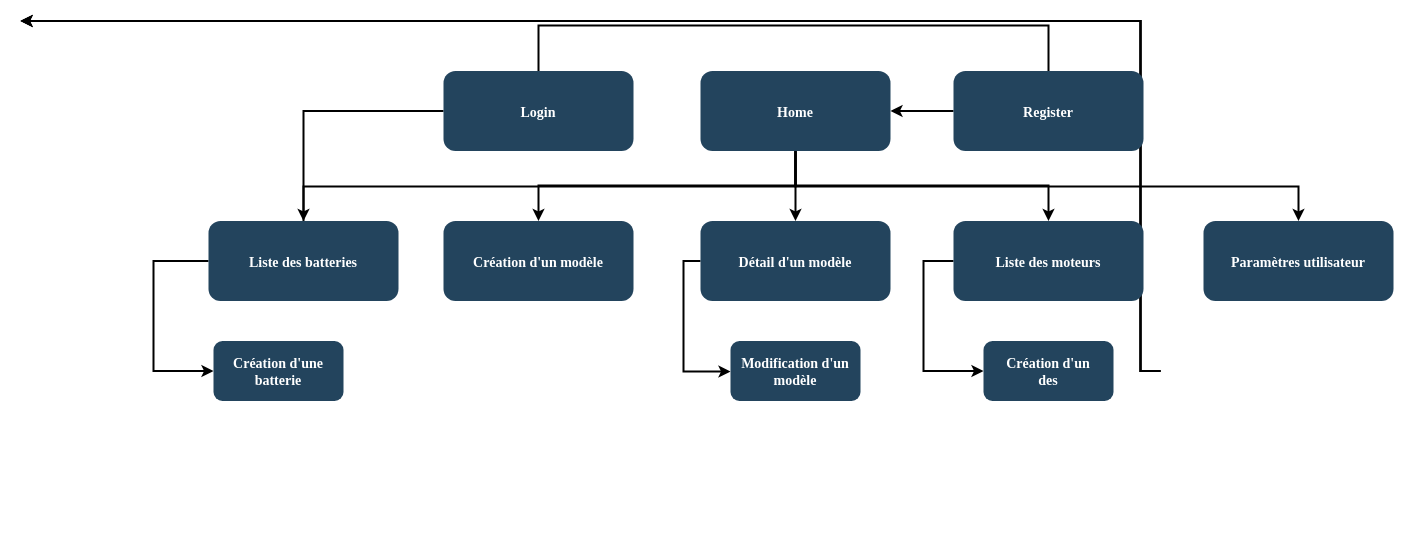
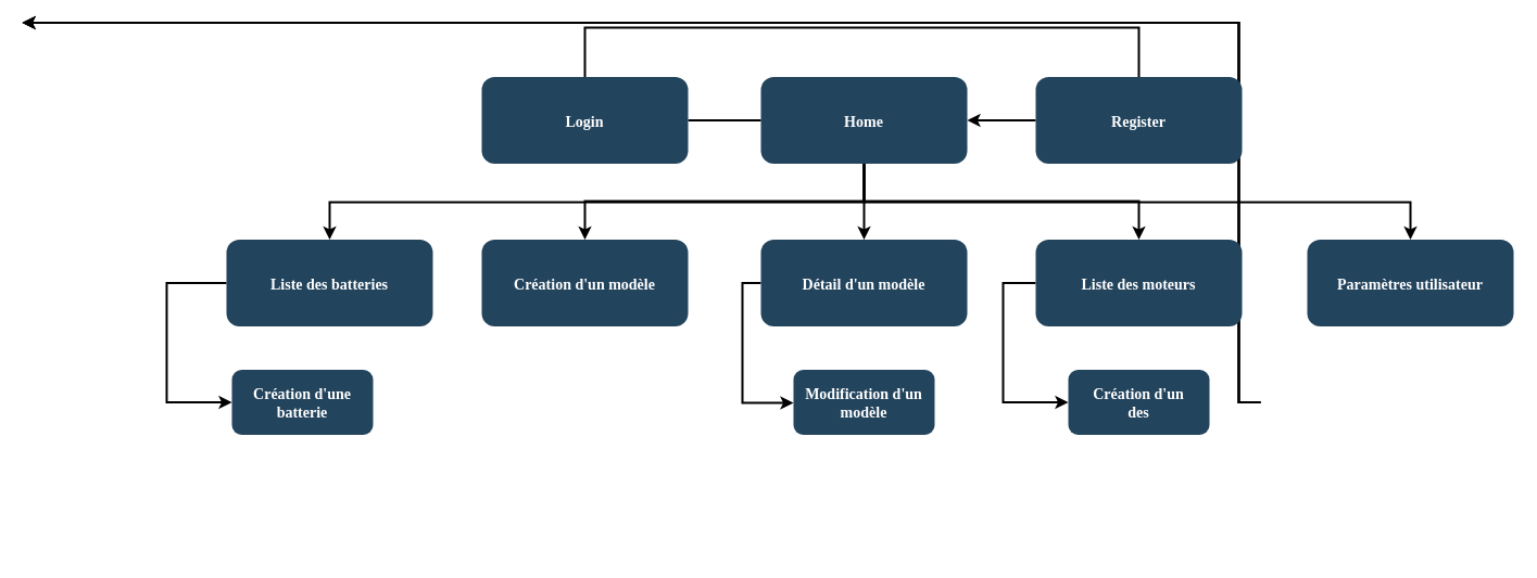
- <mxCell id="14" value="" style="edgeStyle=orthogonalEdgeStyle;rounded=0;orthogonalLoop=1;jettySize=auto;html=1;endArrow=none;endFill=0;strokeWidth=2;" edge="1" parent="1" source="16" target="9"><mxGeometry relative="1" as="geometry" /></mxCell>
+ <mxCell id="14" value="" style="edgeStyle=orthogonalEdgeStyle;rounded=0;orthogonalLoop=1;jettySize=auto;html=1;endArrow=none;endFill=0;strokeWidth=2;" edge="1" parent="1" source="16" target="5"><mxGeometry relative="1" as="geometry" /></mxCell>
